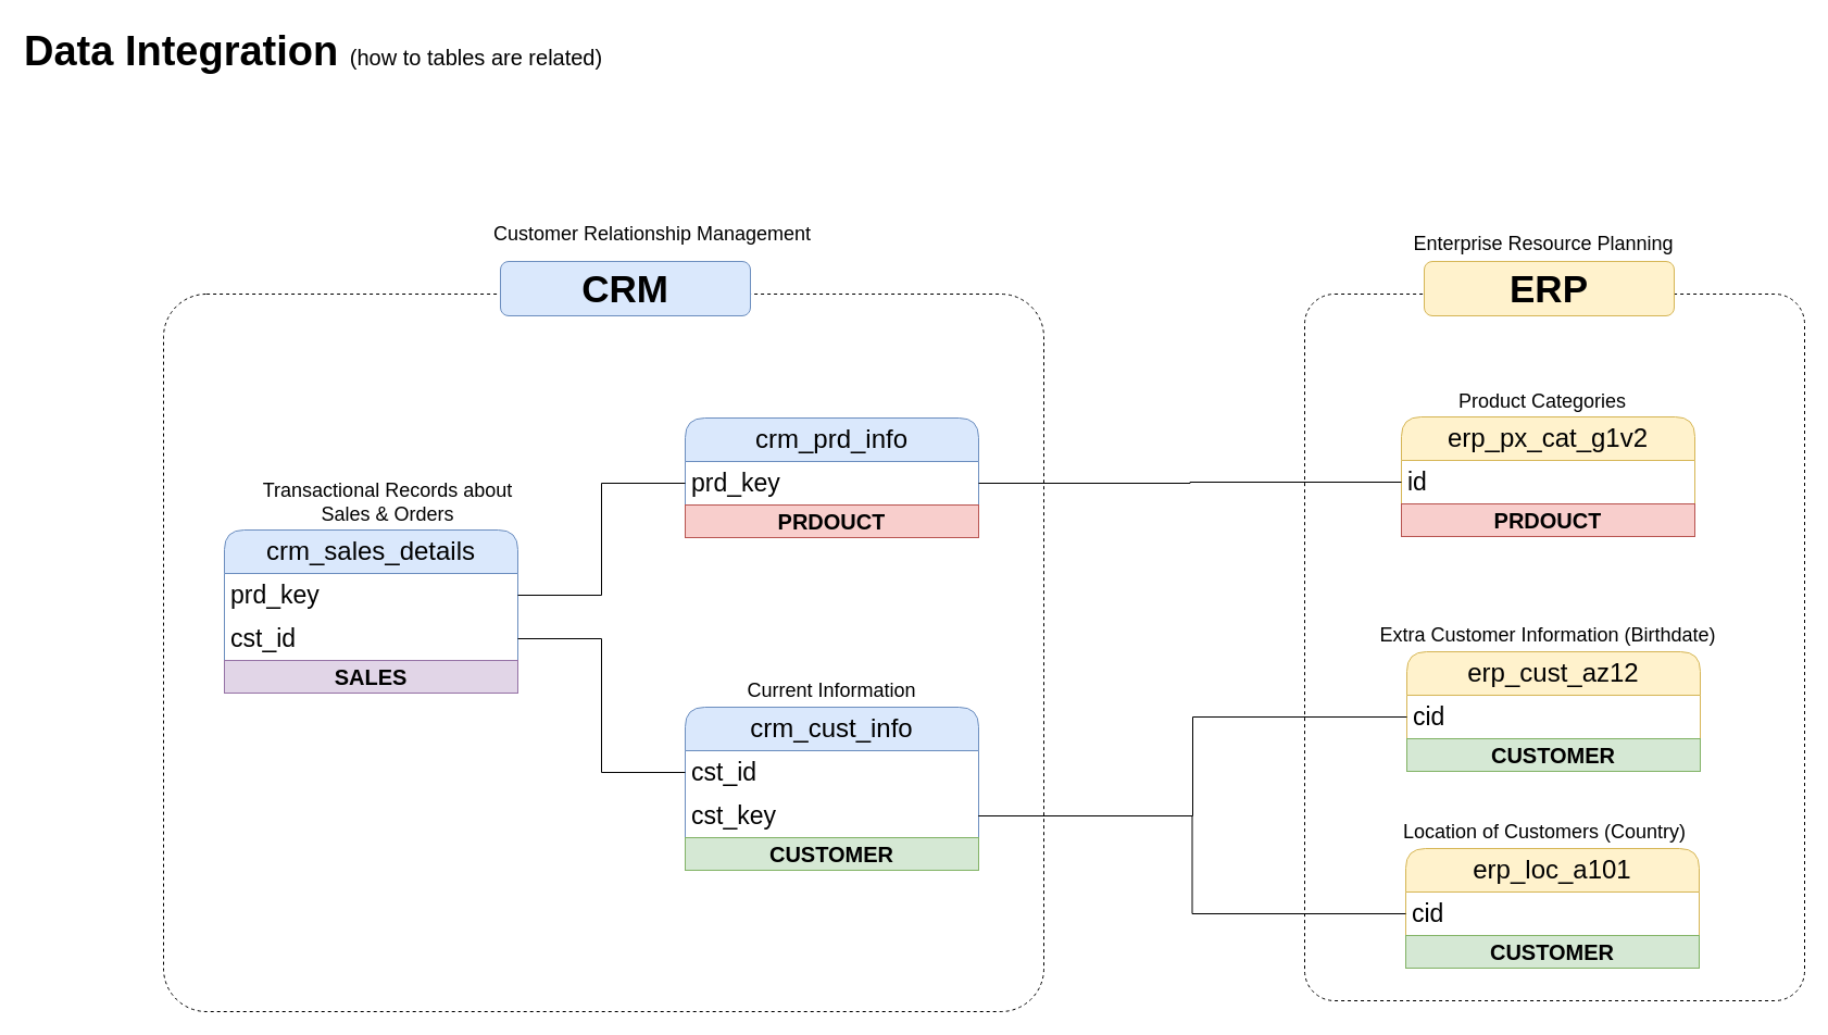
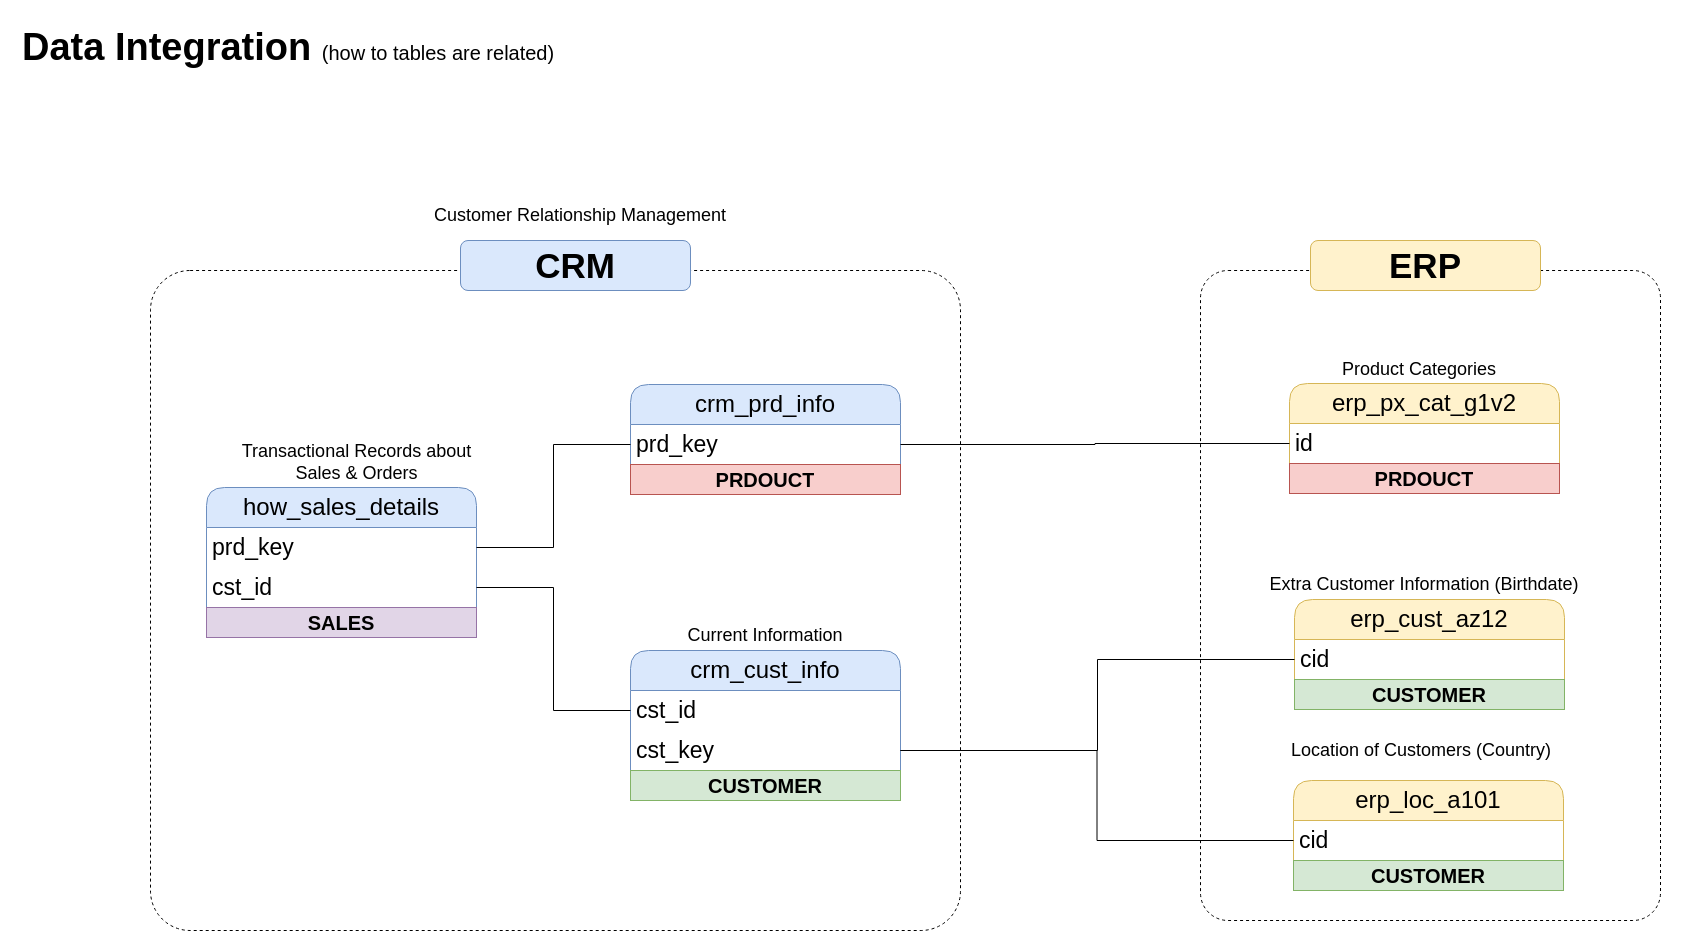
- <mxCell id="37" value="&lt;font style=&quot;font-size: 18px;&quot;&gt;Customer Relationship Management&lt;/font&gt;" style="text;html=1;strokeColor=none;fillColor=none;align=center;verticalAlign=middle;whiteSpace=wrap;rounded=0;fontSize=18;" vertex="1" parent="1"><mxGeometry x="420" y="200" width="360" height="30" as="geometry" /></mxCell>
+ <mxCell id="37" value="&lt;font style=&quot;font-size: 18px;&quot;&gt;Customer Relationship Management&lt;/font&gt;" style="text;html=1;strokeColor=none;fillColor=none;align=center;verticalAlign=middle;whiteSpace=wrap;rounded=0;fontSize=18;" vertex="1" parent="1"><mxGeometry x="400" y="200" width="360" height="30" as="geometry" /></mxCell>
- <mxCell id="38" value="&lt;font style=&quot;font-size: 18px;&quot;&gt;Enterprise Resource Planning&lt;/font&gt;" style="text;html=1;strokeColor=none;fillColor=none;align=center;verticalAlign=middle;whiteSpace=wrap;rounded=0;fontSize=18;" vertex="1" parent="1"><mxGeometry x="1240" y="209" width="360" height="30" as="geometry" /></mxCell>
- <mxCell id="13" value="crm_sales_details" style="swimlane;fontStyle=0;childLayout=stackLayout;horizontal=1;startSize=40;horizontalStack=0;resizeParent=1;resizeParentMax=0;resizeLast=0;collapsible=1;marginBottom=0;whiteSpace=wrap;html=1;rounded=1;fillColor=#dae8fc;strokeColor=#6c8ebf;fontSize=24;" vertex="1" parent="1"><mxGeometry x="206" y="487" width="270" height="150" as="geometry" /></mxCell>
+ <mxCell id="13" value="how_sales_details" style="swimlane;fontStyle=0;childLayout=stackLayout;horizontal=1;startSize=40;horizontalStack=0;resizeParent=1;resizeParentMax=0;resizeLast=0;collapsible=1;marginBottom=0;whiteSpace=wrap;html=1;rounded=1;fillColor=#dae8fc;strokeColor=#6c8ebf;fontSize=24;" vertex="1" parent="1"><mxGeometry x="206" y="487" width="270" height="150" as="geometry" /></mxCell>
- <mxCell id="27" value="&lt;font style=&quot;font-size: 18px;&quot;&gt;Location of Customers (Country)&lt;/font&gt;" style="text;html=1;strokeColor=none;fillColor=none;align=center;verticalAlign=middle;whiteSpace=wrap;rounded=0;fontSize=18;" vertex="1" parent="1"><mxGeometry x="1241" y="750" width="360" height="30" as="geometry" /></mxCell>
+ <mxCell id="27" value="&lt;font style=&quot;font-size: 18px;&quot;&gt;Location of Customers (Country)&lt;/font&gt;" style="text;html=1;strokeColor=none;fillColor=none;align=center;verticalAlign=middle;whiteSpace=wrap;rounded=0;fontSize=18;" vertex="1" parent="1"><mxGeometry x="1241" y="735" width="360" height="30" as="geometry" /></mxCell>
